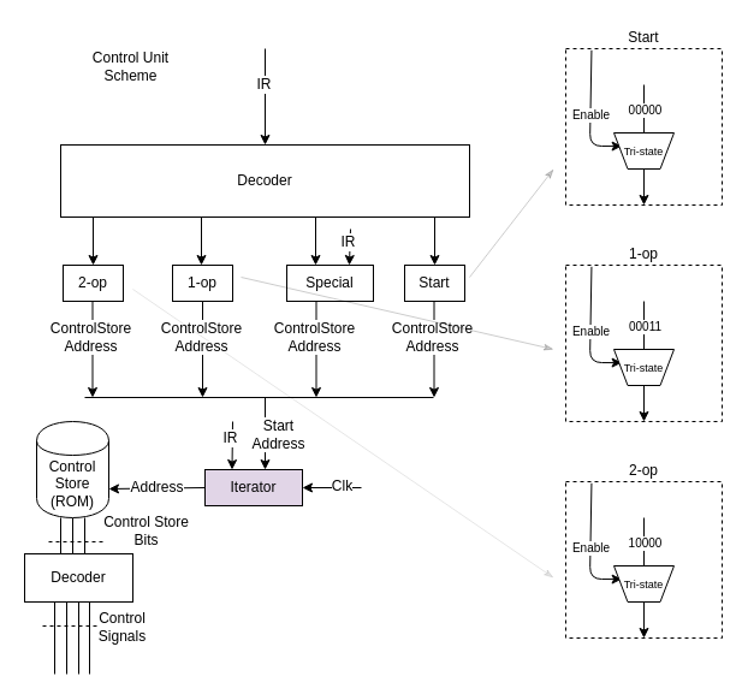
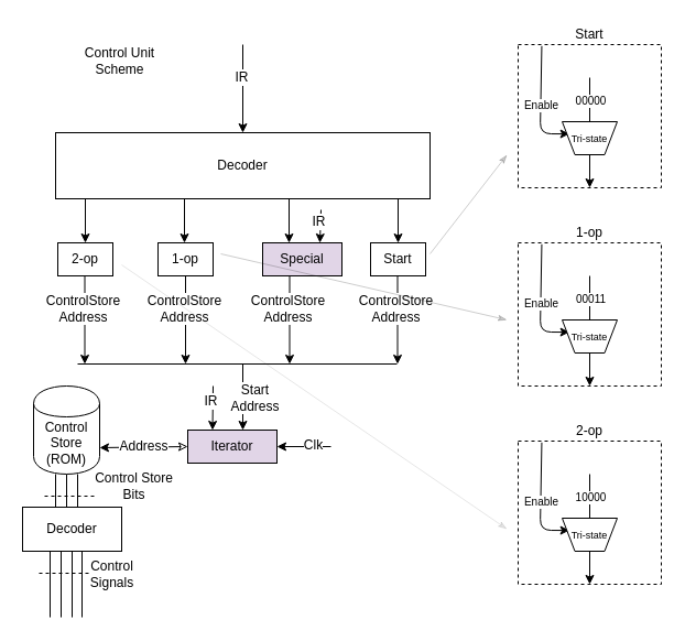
- <mxCell id="11" value="Special" style="rounded=0;whiteSpace=wrap;html=1;" vertex="1" parent="1"><mxGeometry x="238" y="220" width="72" height="30" as="geometry" /></mxCell>
+ <mxCell id="11" value="Special" style="rounded=0;whiteSpace=wrap;html=1;fillColor=#e1d5e7;" vertex="1" parent="1"><mxGeometry x="238" y="220" width="72" height="30" as="geometry" /></mxCell>
- <mxCell id="29" value="" style="html=1;startArrow=classic;startFill=1;endArrow=none;endFill=0;entryX=0;entryY=0.5;entryDx=0;entryDy=0;exitX=1;exitY=0.7;exitDx=0;exitDy=0;" edge="1" parent="1" source="28" target="24"><mxGeometry width="50" height="50" relative="1" as="geometry"><mxPoint x="50" y="430" as="sourcePoint" /><mxPoint x="100" y="380" as="targetPoint" /></mxGeometry></mxCell>
+ <mxCell id="29" value="" style="html=1;startArrow=classic;startFill=1;endArrow=classic;endFill=0;entryX=0;entryY=0.5;entryDx=0;entryDy=0;exitX=1;exitY=0.7;exitDx=0;exitDy=0;" edge="1" parent="1" source="28" target="24"><mxGeometry width="50" height="50" relative="1" as="geometry"><mxPoint x="50" y="430" as="sourcePoint" /><mxPoint x="100" y="380" as="targetPoint" /></mxGeometry></mxCell>
